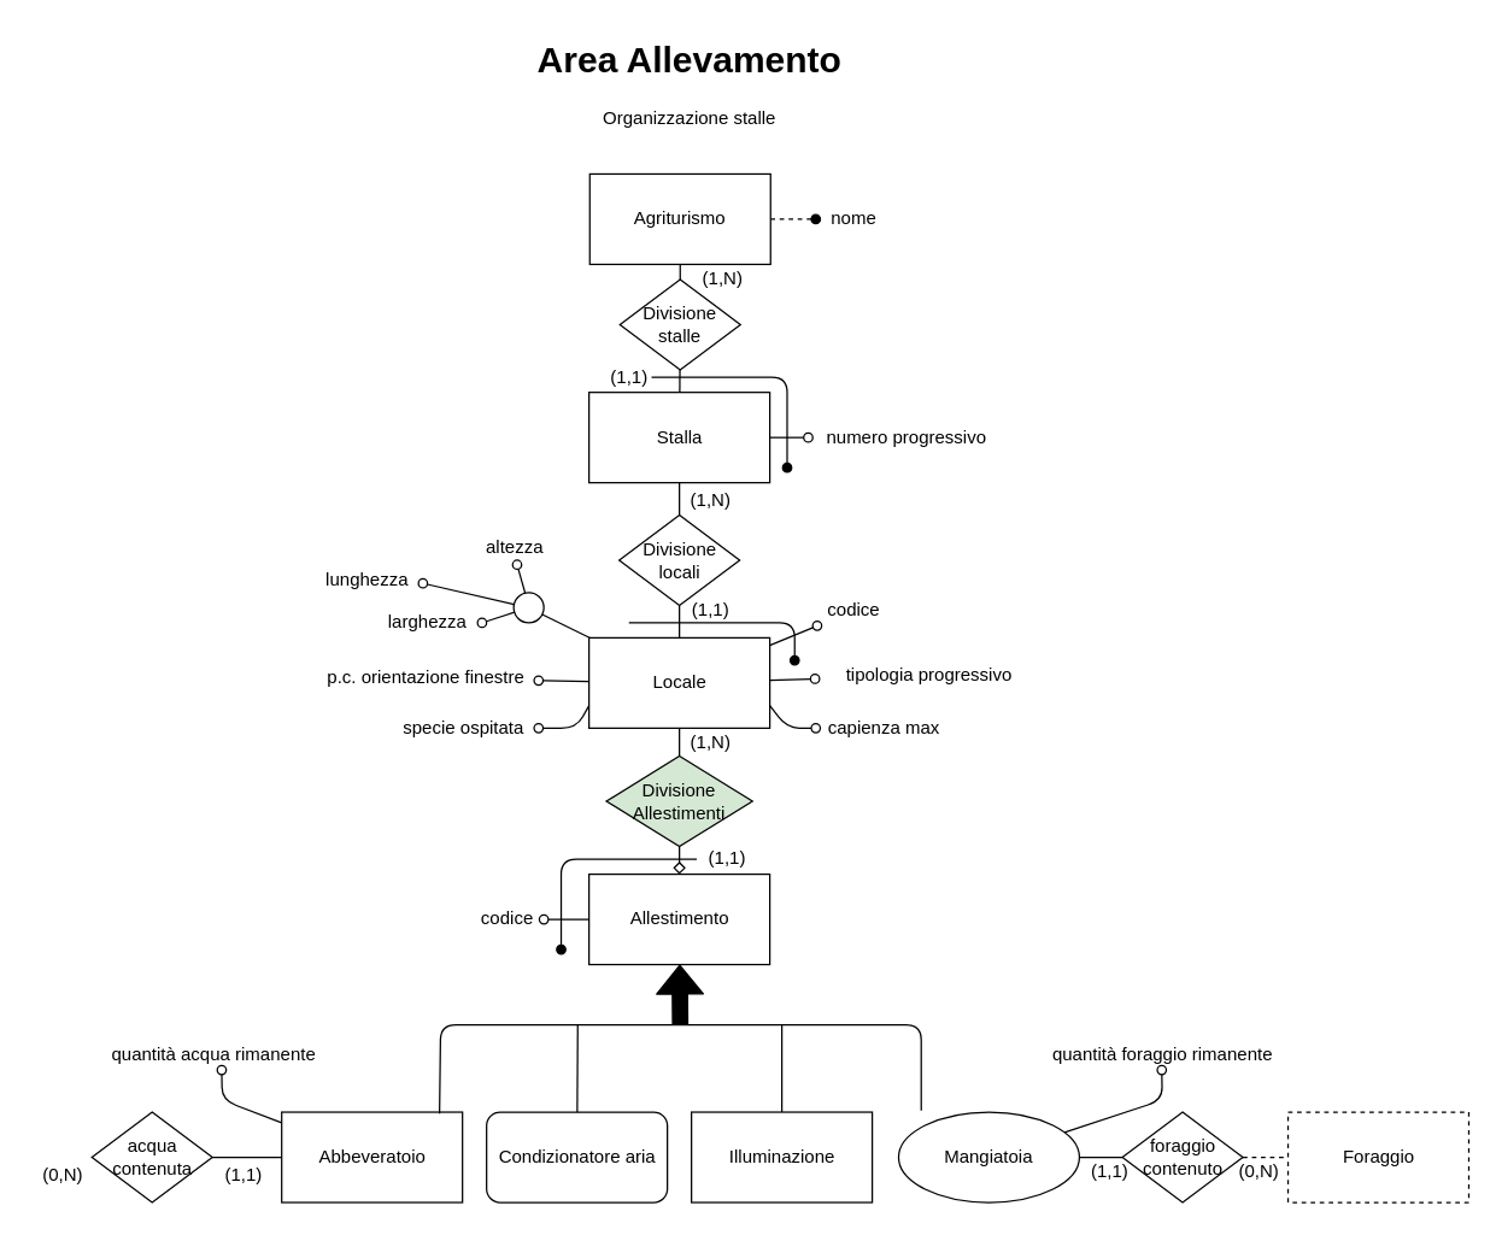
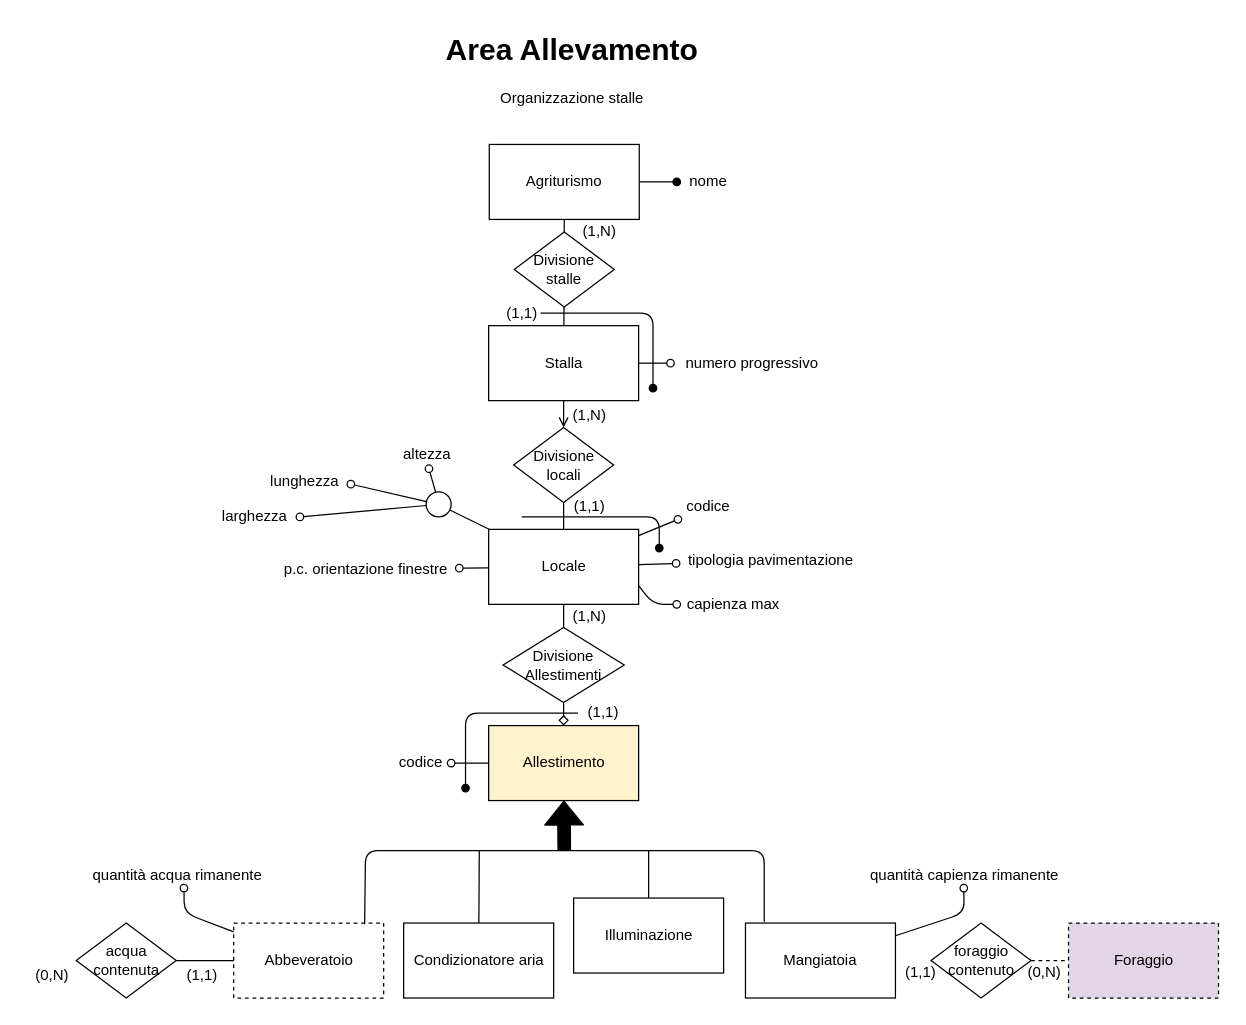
- <mxCell id="4" parent="1" style="edgeStyle=none;rounded=1;comic=0;jumpStyle=gap;orthogonalLoop=1;jettySize=auto;html=1;shadow=0;startArrow=none;startFill=0;endArrow=oval;endFill=1;fillColor=#000000;dashed=1;" edge="1" source="5" target="56"><mxGeometry as="geometry" relative="1"><mxPoint as="targetPoint" x="542.5" y="145" /></mxGeometry></mxCell>
+ <mxCell id="4" parent="1" style="edgeStyle=none;rounded=1;comic=0;jumpStyle=gap;orthogonalLoop=1;jettySize=auto;html=1;shadow=0;startArrow=none;startFill=0;endArrow=oval;endFill=1;fillColor=#000000;" edge="1" source="5" target="56"><mxGeometry as="geometry" relative="1"><mxPoint as="targetPoint" x="542.5" y="145" /></mxGeometry></mxCell>
- <mxCell id="25" value="" parent="1" style="rounded=0;orthogonalLoop=1;jettySize=auto;html=1;endArrow=none;endFill=0;" edge="1" source="8" target="24"><mxGeometry as="geometry" relative="1"><mxPoint as="sourcePoint" x="455.5" y="320" /><mxPoint as="targetPoint" x="455.5" y="400" /></mxGeometry></mxCell>
+ <mxCell id="25" value="" parent="1" style="rounded=0;orthogonalLoop=1;jettySize=auto;html=1;endArrow=open;endFill=0;" edge="1" source="8" target="24"><mxGeometry as="geometry" relative="1"><mxPoint as="sourcePoint" x="455.5" y="320" /><mxPoint as="targetPoint" x="455.5" y="400" /></mxGeometry></mxCell>
- <mxCell id="41" value="larghezza&lt;br&gt;" parent="1" style="text;html=1;resizable=0;points=[];autosize=1;align=center;verticalAlign=top;spacingTop=-4;" vertex="1"><mxGeometry as="geometry" x="248" y="403" width="70" height="20" /></mxCell>
+ <mxCell id="41" value="larghezza&lt;br&gt;" parent="1" style="text;html=1;resizable=0;points=[];autosize=1;align=center;verticalAlign=top;spacingTop=-4;" vertex="1"><mxGeometry x="168" y="403" as="geometry" width="70" height="20" /></mxCell>
- <mxCell id="43" value="tipologia progressivo&lt;br&gt;" parent="1" style="text;html=1;resizable=0;points=[];autosize=1;align=center;verticalAlign=top;spacingTop=-4;" vertex="1"><mxGeometry as="geometry" x="540.5" y="438" width="150" height="20" /></mxCell>
+ <mxCell id="43" value="tipologia pavimentazione&lt;br&gt;" parent="1" style="text;html=1;resizable=0;points=[];autosize=1;align=center;verticalAlign=top;spacingTop=-4;" vertex="1"><mxGeometry as="geometry" x="540.5" y="438" width="150" height="20" /></mxCell>
- <mxCell id="42" value="p.c. orientazione finestre&lt;br&gt;" parent="1" style="text;html=1;resizable=0;points=[];autosize=1;align=center;verticalAlign=top;spacingTop=-4;" vertex="1"><mxGeometry as="geometry" x="207" y="440" width="150" height="20" /></mxCell>
+ <mxCell id="42" value="p.c. orientazione finestre&lt;br&gt;" parent="1" style="text;html=1;resizable=0;points=[];autosize=1;align=center;verticalAlign=top;spacingTop=-4;" vertex="1"><mxGeometry x="217" y="445" as="geometry" width="150" height="20" /></mxCell>
- <mxCell id="44" value="&lt;div align=&quot;center&quot;&gt;specie ospitata&lt;br&gt;&lt;/div&gt;" parent="1" style="text;html=1;resizable=0;points=[];autosize=1;align=center;verticalAlign=top;spacingTop=-4;" vertex="1"><mxGeometry as="geometry" x="257" y="473" width="100" height="20" /></mxCell>
- <mxCell id="12" parent="1" style="edgeStyle=none;rounded=1;orthogonalLoop=1;jettySize=auto;html=1;exitX=0;exitY=0.75;exitDx=0;exitDy=0;endArrow=oval;endFill=0;" edge="1" source="15" target="44"><mxGeometry as="geometry" relative="1"><Array as="points"><mxPoint x="382" y="483" /></Array></mxGeometry></mxCell>
- <mxCell id="26" value="Divisione Allestimenti" parent="1" style="rhombus;whiteSpace=wrap;html=1;align=center;fillColor=#d5e8d4;" vertex="1"><mxGeometry as="geometry" x="402" y="501.5" width="97" height="60" /></mxCell>
+ <mxCell id="26" value="Divisione Allestimenti" parent="1" style="rhombus;whiteSpace=wrap;html=1;align=center;" vertex="1"><mxGeometry as="geometry" x="402" y="501.5" width="97" height="60" /></mxCell>
- <mxCell id="16" value="Allestimento&lt;br&gt;" parent="1" style="rounded=0;whiteSpace=wrap;html=1;align=center;" vertex="1"><mxGeometry as="geometry" x="390.5" y="580" width="120" height="60" /></mxCell>
+ <mxCell id="16" value="Allestimento&lt;br&gt;" parent="1" style="rounded=0;whiteSpace=wrap;html=1;align=center;fillColor=#fff2cc;" vertex="1"><mxGeometry as="geometry" x="390.5" y="580" width="120" height="60" /></mxCell>
- <mxCell id="46" value="quantità foraggio rimanente&lt;br&gt;" parent="1" style="text;html=1;resizable=0;points=[];autosize=1;align=center;verticalAlign=top;spacingTop=-4;" vertex="1"><mxGeometry as="geometry" x="690.5" y="690" width="160" height="20" /></mxCell>
+ <mxCell id="46" value="quantità capienza rimanente&lt;br&gt;" parent="1" style="text;html=1;resizable=0;points=[];autosize=1;align=center;verticalAlign=top;spacingTop=-4;" vertex="1"><mxGeometry as="geometry" x="690.5" y="690" width="160" height="20" /></mxCell>
- <mxCell id="17" value="Abbeveratoio&lt;br&gt;" parent="1" style="rounded=0;whiteSpace=wrap;html=1;align=center;" vertex="1"><mxGeometry as="geometry" x="186.5" y="738" width="120" height="60" /></mxCell>
+ <mxCell id="17" value="Abbeveratoio&lt;br&gt;" parent="1" style="rounded=0;whiteSpace=wrap;html=1;align=center;dashed=1;" vertex="1"><mxGeometry as="geometry" x="186.5" y="738" width="120" height="60" /></mxCell>
- <mxCell id="52" value="Condizionatore aria&lt;br&gt;" parent="1" style="whiteSpace=wrap;html=1;align=center;rounded=1;" vertex="1"><mxGeometry as="geometry" x="322.5" y="738" width="120" height="60" /></mxCell>
+ <mxCell id="52" value="Condizionatore aria&lt;br&gt;" parent="1" style="rounded=0;whiteSpace=wrap;html=1;align=center;" vertex="1"><mxGeometry as="geometry" x="322.5" y="738" width="120" height="60" /></mxCell>
- <mxCell id="54" value="Illuminazione" parent="1" style="rounded=0;whiteSpace=wrap;html=1;align=center;" vertex="1"><mxGeometry as="geometry" x="458.5" y="738" width="120" height="60" /></mxCell>
+ <mxCell id="54" value="Illuminazione" parent="1" style="rounded=0;whiteSpace=wrap;html=1;align=center;" vertex="1"><mxGeometry x="458.5" y="718" as="geometry" width="120" height="60" /></mxCell>
- <mxCell id="20" value="Mangiatoia&lt;br&gt;" parent="1" style="ellipse;whiteSpace=wrap;html=1;align=center;" vertex="1"><mxGeometry as="geometry" x="596" y="738" width="120" height="60" /></mxCell>
+ <mxCell id="20" value="Mangiatoia&lt;br&gt;" parent="1" style="rounded=0;whiteSpace=wrap;html=1;align=center;" vertex="1"><mxGeometry as="geometry" x="596" y="738" width="120" height="60" /></mxCell>
- <mxCell id="31" value="" parent="1" style="rounded=0;orthogonalLoop=1;jettySize=auto;html=1;endArrow=none;endFill=0;" edge="1" source="20" target="30"><mxGeometry as="geometry" relative="1"><mxPoint as="sourcePoint" x="633" y="798" /><mxPoint as="targetPoint" x="633" y="878" /></mxGeometry></mxCell>
- <mxCell id="21" value="Foraggio&lt;br&gt;" parent="1" style="rounded=0;whiteSpace=wrap;html=1;align=center;dashed=1;" vertex="1"><mxGeometry as="geometry" x="854.5" y="738" width="120" height="60" /></mxCell>
+ <mxCell id="21" value="Foraggio&lt;br&gt;" parent="1" style="rounded=0;whiteSpace=wrap;html=1;align=center;dashed=1;fillColor=#e1d5e7;" vertex="1"><mxGeometry as="geometry" x="854.5" y="738" width="120" height="60" /></mxCell>
